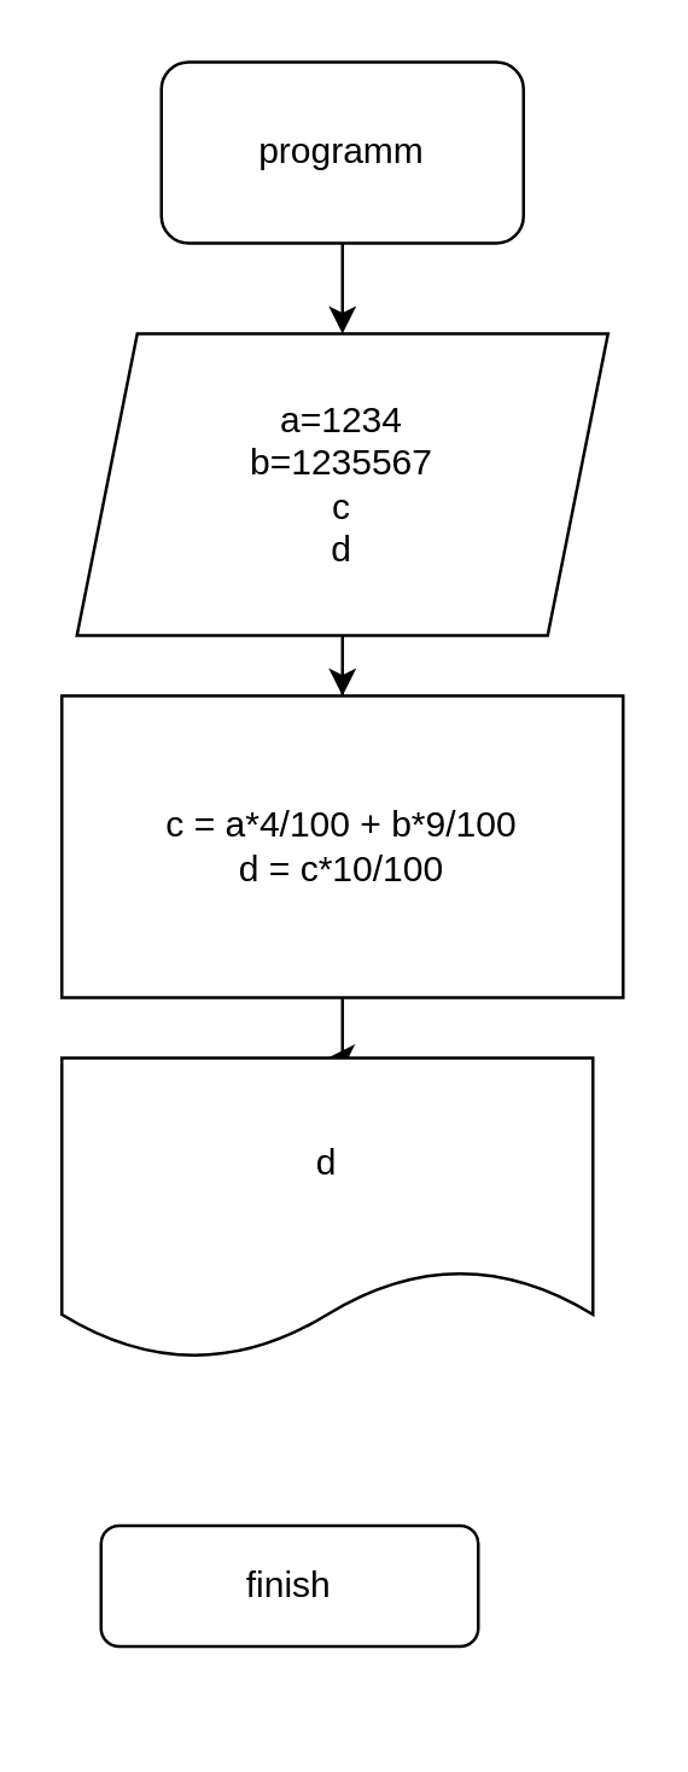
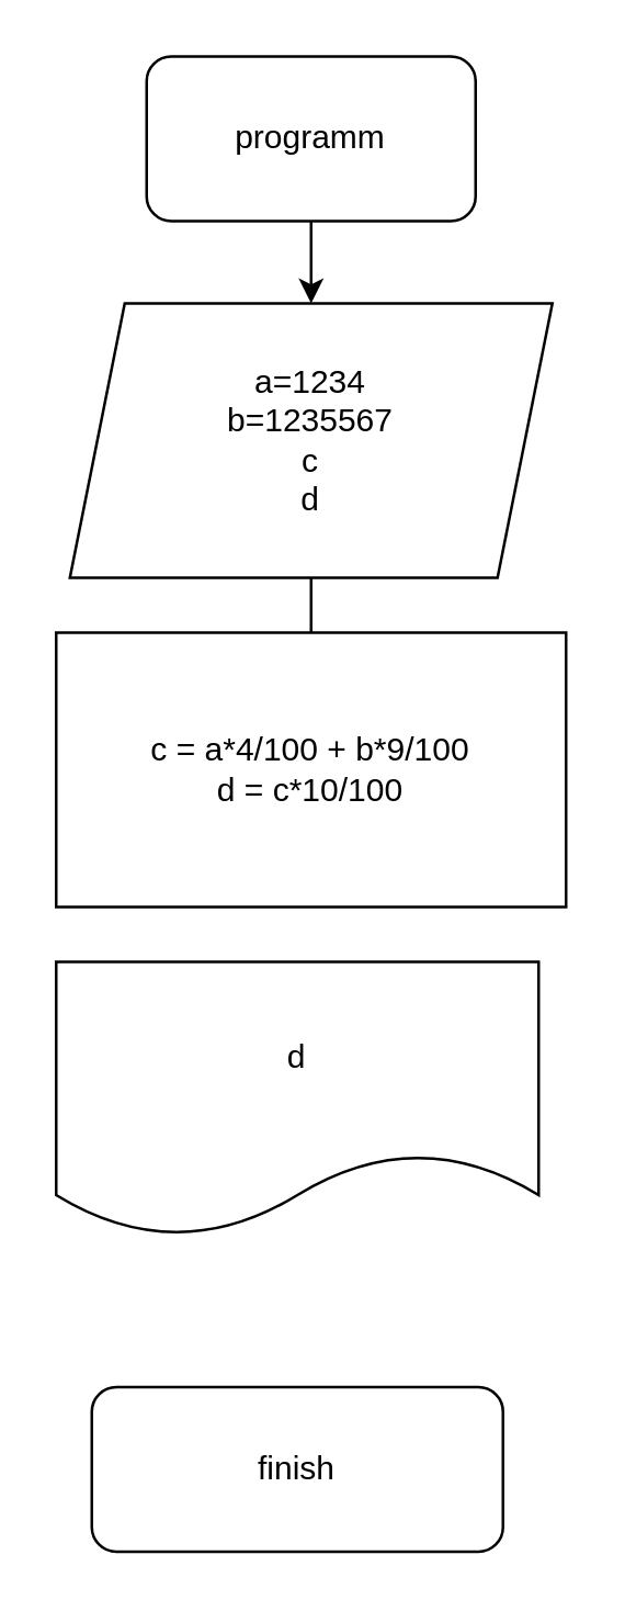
- <mxCell id="4" value="" style="edgeStyle=orthogonalEdgeStyle;rounded=0;orthogonalLoop=1;jettySize=auto;html=1;" edge="1" parent="1" source="5" target="7"><mxGeometry relative="1" as="geometry" /></mxCell>
+ <mxCell id="4" value="" style="edgeStyle=orthogonalEdgeStyle;rounded=0;orthogonalLoop=1;jettySize=auto;html=1;endArrow=none;" edge="1" parent="1" source="5" target="7"><mxGeometry relative="1" as="geometry" /></mxCell>
- <mxCell id="6" value="" style="edgeStyle=orthogonalEdgeStyle;rounded=0;orthogonalLoop=1;jettySize=auto;html=1;" edge="1" parent="1" source="7" target="8"><mxGeometry relative="1" as="geometry" /></mxCell>
- <mxCell id="9" value="finish" style="rounded=1;whiteSpace=wrap;html=1;" vertex="1" parent="1"><mxGeometry x="33" y="505" width="125" height="40" as="geometry" /></mxCell>
+ <mxCell id="9" value="finish" style="rounded=1;whiteSpace=wrap;html=1;" vertex="1" parent="1"><mxGeometry x="33" y="505" width="150" height="60" as="geometry" /></mxCell>
